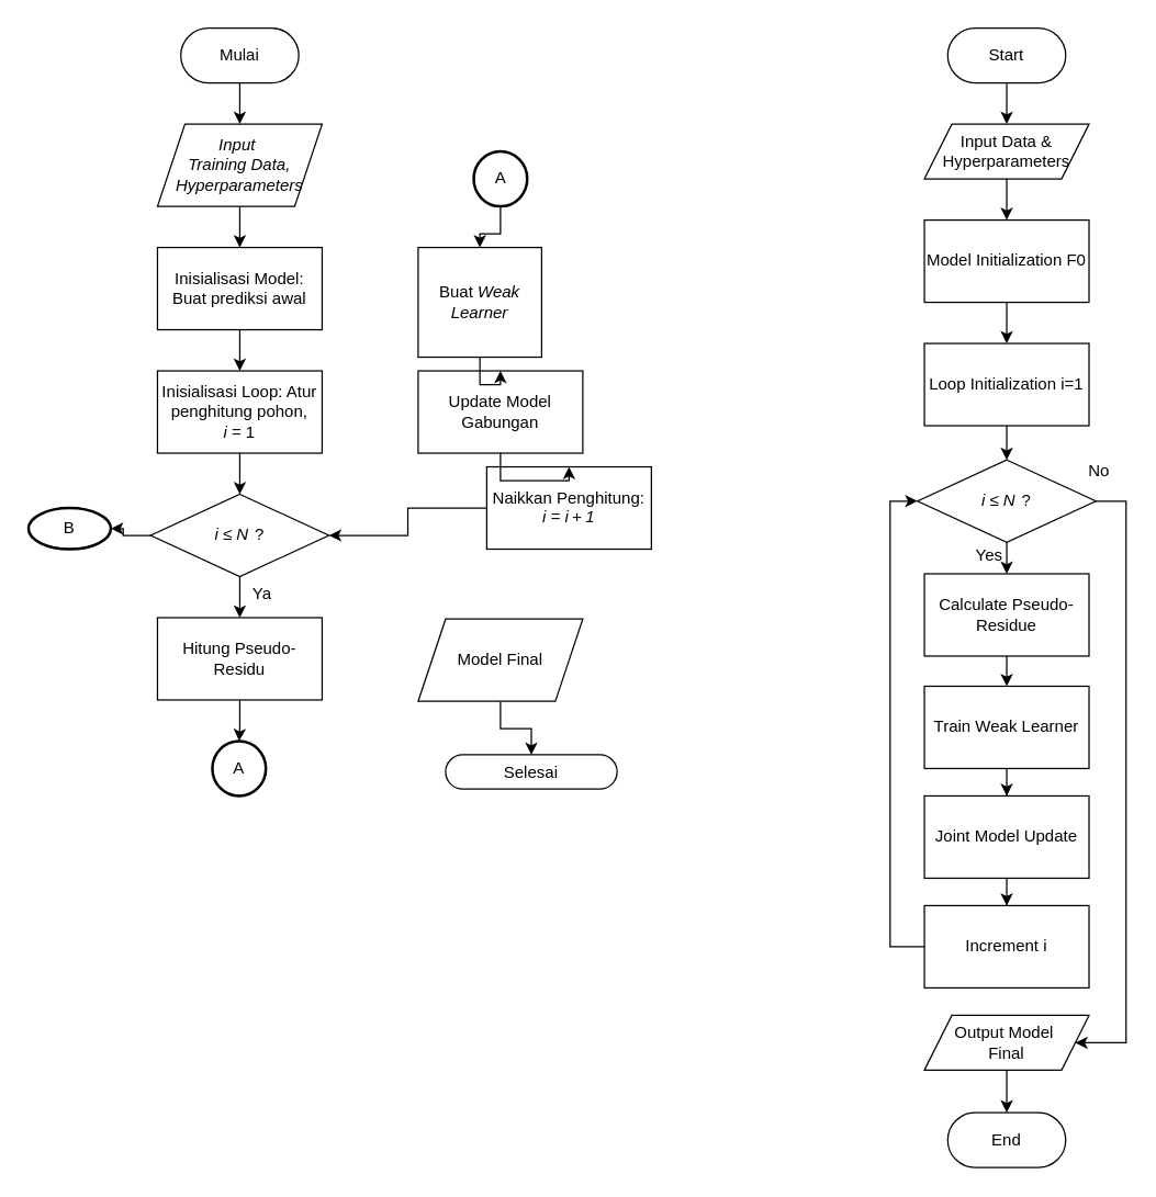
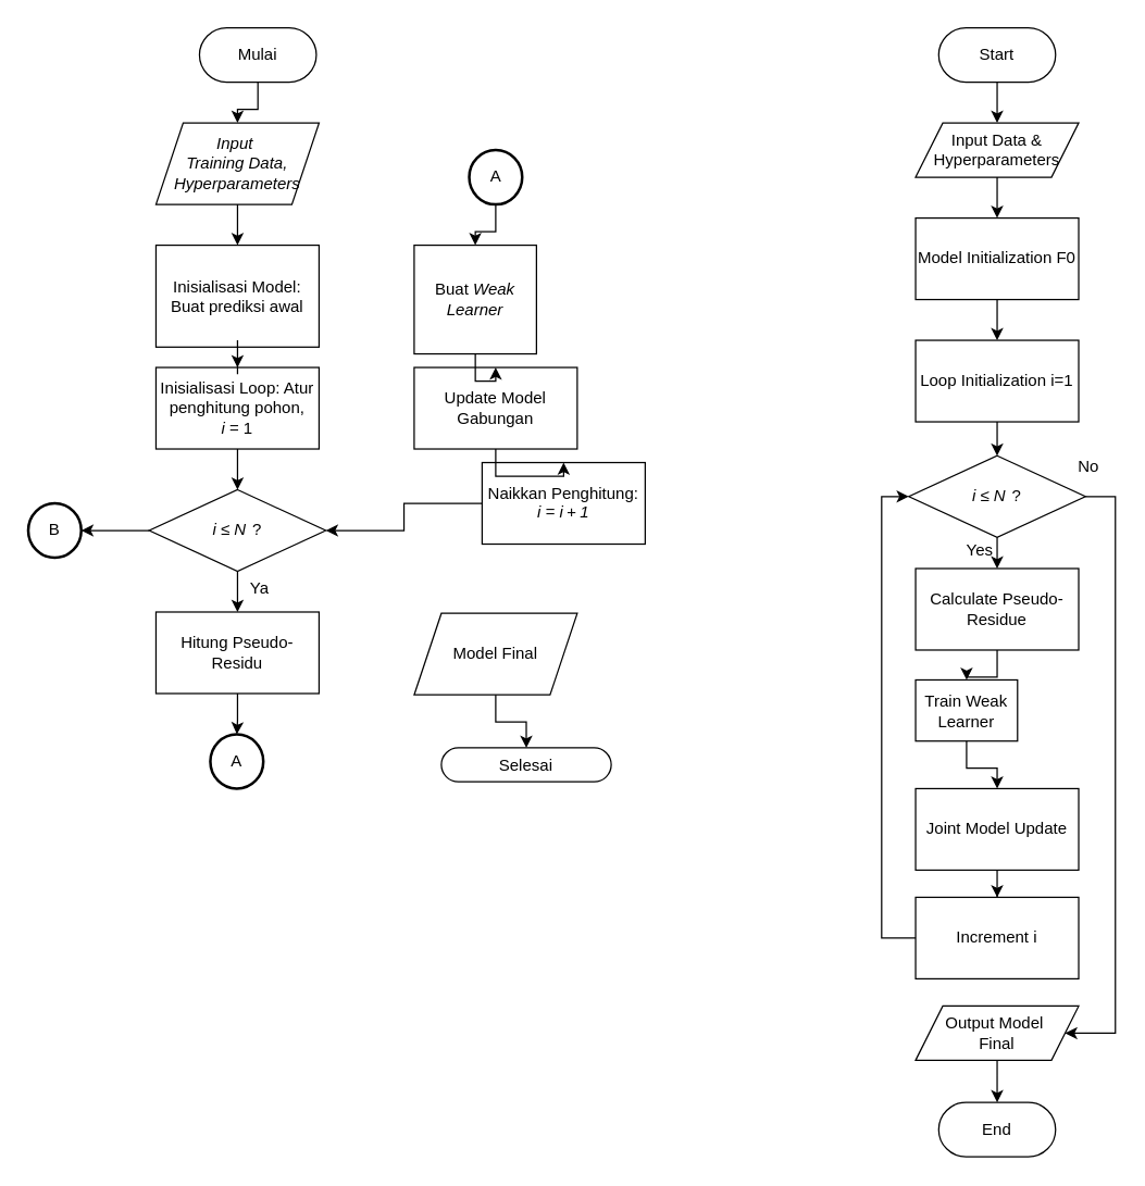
- <mxCell id="9" value="Mulai" style="html=1;dashed=0;whiteSpace=wrap;shape=mxgraph.dfd.start" parent="1" vertex="1"><mxGeometry x="131" y="20" width="86" height="40" as="geometry" /></mxCell>
+ <mxCell id="9" value="Mulai" style="html=1;dashed=0;whiteSpace=wrap;shape=mxgraph.dfd.start" parent="1" vertex="1"><mxGeometry x="146" y="20" width="86" height="40" as="geometry" /></mxCell>
- <mxCell id="5" value="Inisialisasi Model: Buat prediksi awal" style="rounded=0;whiteSpace=wrap;html=1;fillColor=none;" parent="1" vertex="1"><mxGeometry x="114" y="180" width="120" height="60" as="geometry" /></mxCell>
+ <mxCell id="5" value="Inisialisasi Model: Buat prediksi awal" style="rounded=0;whiteSpace=wrap;html=1;fillColor=none;" parent="1" vertex="1"><mxGeometry x="114" y="180" width="120" height="75" as="geometry" /></mxCell>
- <mxCell id="28" value="B" style="strokeWidth=2;html=1;shape=mxgraph.flowchart.start_2;whiteSpace=wrap;" parent="1" vertex="1"><mxGeometry x="20" y="370" width="60" height="30" as="geometry" /></mxCell>
+ <mxCell id="28" value="B" style="strokeWidth=2;html=1;shape=mxgraph.flowchart.start_2;whiteSpace=wrap;" parent="1" vertex="1"><mxGeometry x="20" y="370" width="39" height="40" as="geometry" /></mxCell>
- <mxCell id="47" value="Train Weak Learner" style="rounded=0;whiteSpace=wrap;html=1;fillColor=none;" parent="1" vertex="1"><mxGeometry x="673" y="500" width="120" height="60" as="geometry" /></mxCell>
+ <mxCell id="47" value="Train Weak Learner" style="rounded=0;whiteSpace=wrap;html=1;fillColor=none;" parent="1" vertex="1"><mxGeometry x="673" y="500" width="75" height="45" as="geometry" /></mxCell>
